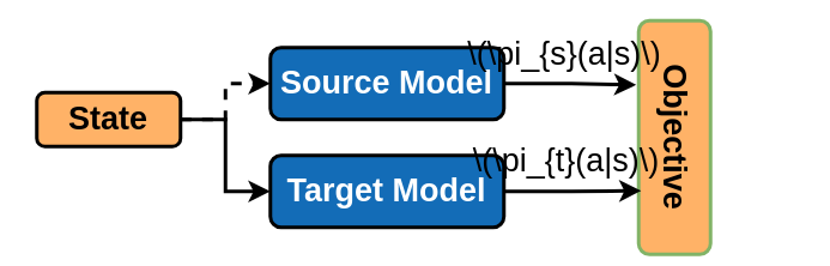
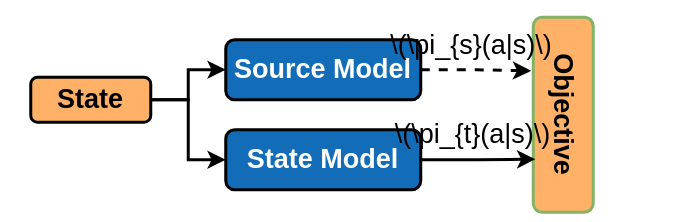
- <mxCell id="9" style="edgeStyle=orthogonalEdgeStyle;rounded=0;orthogonalLoop=1;jettySize=auto;html=1;entryX=0;entryY=0.5;entryDx=0;entryDy=0;strokeWidth=2;dashed=1;" edge="1" parent="1" source="11" target="2"><mxGeometry relative="1" as="geometry" /></mxCell>
+ <mxCell id="9" style="edgeStyle=orthogonalEdgeStyle;rounded=0;orthogonalLoop=1;jettySize=auto;html=1;entryX=0;entryY=0.5;entryDx=0;entryDy=0;strokeWidth=2;" edge="1" parent="1" source="11" target="2"><mxGeometry relative="1" as="geometry" /></mxCell>
- <mxCell id="5" style="edgeStyle=orthogonalEdgeStyle;rounded=0;orthogonalLoop=1;jettySize=auto;html=1;entryX=0.275;entryY=1.035;entryDx=0;entryDy=0;entryPerimeter=0;strokeWidth=2;" edge="1" parent="1" source="2" target="4"><mxGeometry relative="1" as="geometry" /></mxCell>
+ <mxCell id="5" style="edgeStyle=orthogonalEdgeStyle;rounded=0;orthogonalLoop=1;jettySize=auto;html=1;entryX=0.275;entryY=1.035;entryDx=0;entryDy=0;entryPerimeter=0;strokeWidth=2;dashed=1;" edge="1" parent="1" source="2" target="4"><mxGeometry relative="1" as="geometry" /></mxCell>
- <mxCell id="3" value="&lt;font color=&quot;#ffffff&quot; style=&quot;font-size: 18px;&quot;&gt;&lt;b&gt;Target Model&lt;/b&gt;&lt;/font&gt;" style="rounded=1;whiteSpace=wrap;html=1;strokeWidth=2;fillColor=#136CB7;" vertex="1" parent="1"><mxGeometry x="150" y="86" width="130" height="40" as="geometry" /></mxCell>
+ <mxCell id="3" value="&lt;font color=&quot;#ffffff&quot; style=&quot;font-size: 18px;&quot;&gt;&lt;b&gt;State Model&lt;/b&gt;&lt;/font&gt;" style="rounded=1;whiteSpace=wrap;html=1;strokeWidth=2;fillColor=#136CB7;" vertex="1" parent="1"><mxGeometry x="150" y="86" width="130" height="40" as="geometry" /></mxCell>
